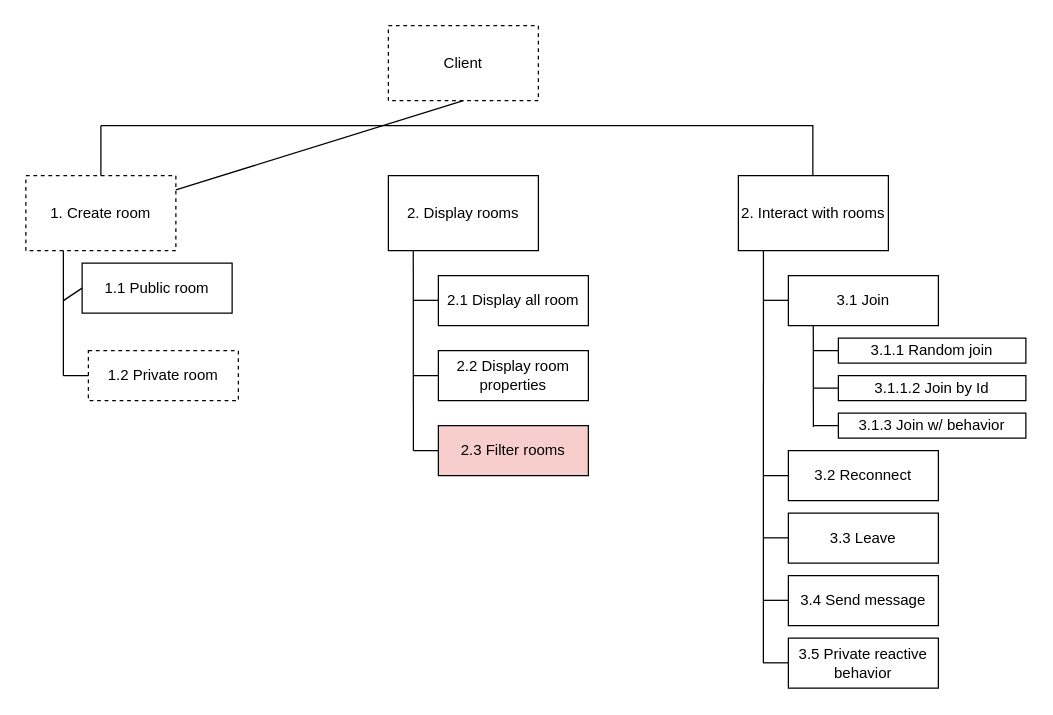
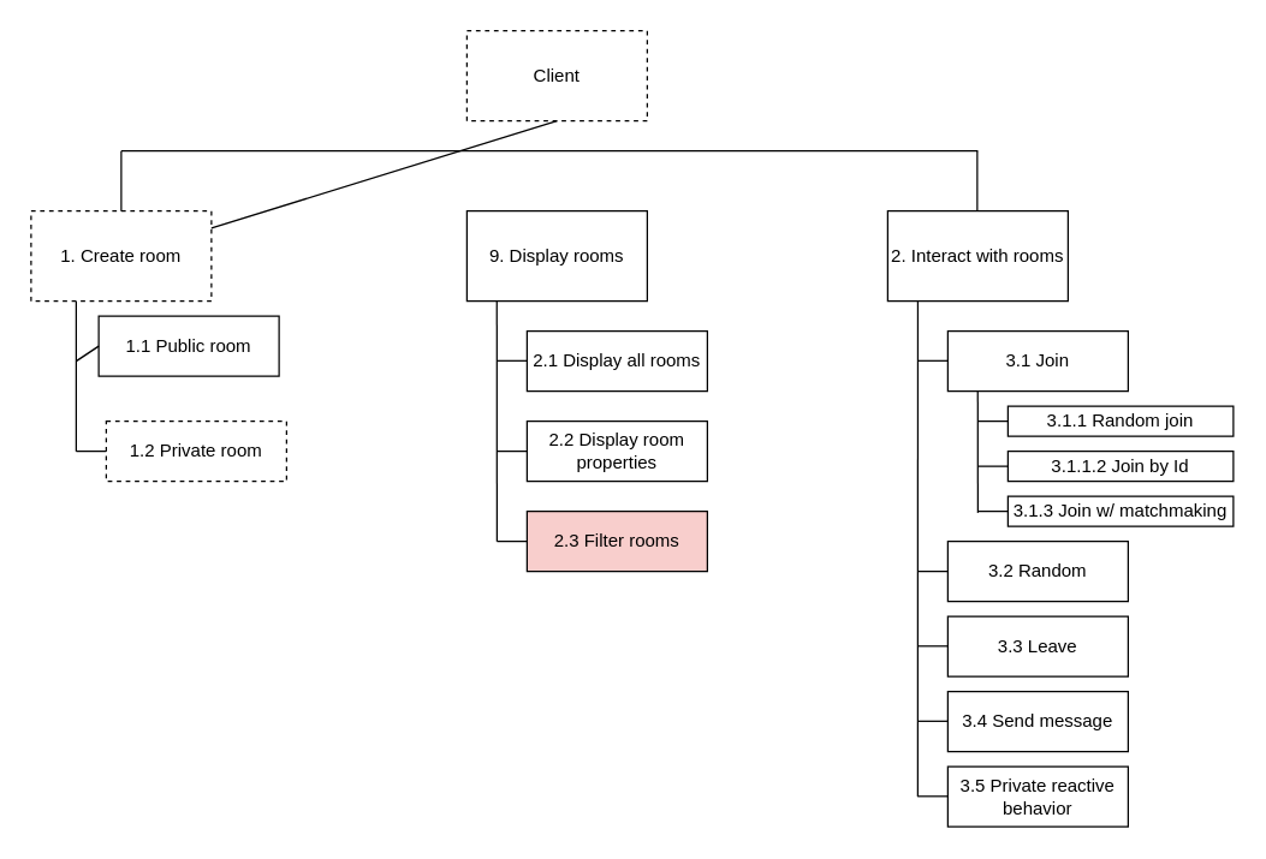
- <mxCell id="4" value="2. Display rooms" style="rounded=0;whiteSpace=wrap;html=1;" vertex="1" parent="1"><mxGeometry x="310" y="140" width="120" height="60" as="geometry" /></mxCell>
+ <mxCell id="4" value="9. Display rooms" style="rounded=0;whiteSpace=wrap;html=1;" vertex="1" parent="1"><mxGeometry x="310" y="140" width="120" height="60" as="geometry" /></mxCell>
- <mxCell id="8" value="2.1 Display all room" style="rounded=0;whiteSpace=wrap;html=1;" vertex="1" parent="1"><mxGeometry x="350" y="220" width="120" height="40" as="geometry" /></mxCell>
+ <mxCell id="8" value="2.1 Display all rooms" style="rounded=0;whiteSpace=wrap;html=1;" vertex="1" parent="1"><mxGeometry x="350" y="220" width="120" height="40" as="geometry" /></mxCell>
- <mxCell id="17" value="3.1.3 Join w/ behavior" style="rounded=0;whiteSpace=wrap;html=1;" vertex="1" parent="1"><mxGeometry x="670" y="330" width="150" height="20" as="geometry" /></mxCell>
+ <mxCell id="17" value="3.1.3 Join w/ matchmaking" style="rounded=0;whiteSpace=wrap;html=1;" vertex="1" parent="1"><mxGeometry x="670" y="330" width="150" height="20" as="geometry" /></mxCell>
- <mxCell id="13" value="3.2 Reconnect" style="rounded=0;whiteSpace=wrap;html=1;" vertex="1" parent="1"><mxGeometry x="630" y="360" width="120" height="40" as="geometry" /></mxCell>
+ <mxCell id="13" value="3.2 Random" style="rounded=0;whiteSpace=wrap;html=1;" vertex="1" parent="1"><mxGeometry x="630" y="360" width="120" height="40" as="geometry" /></mxCell>
